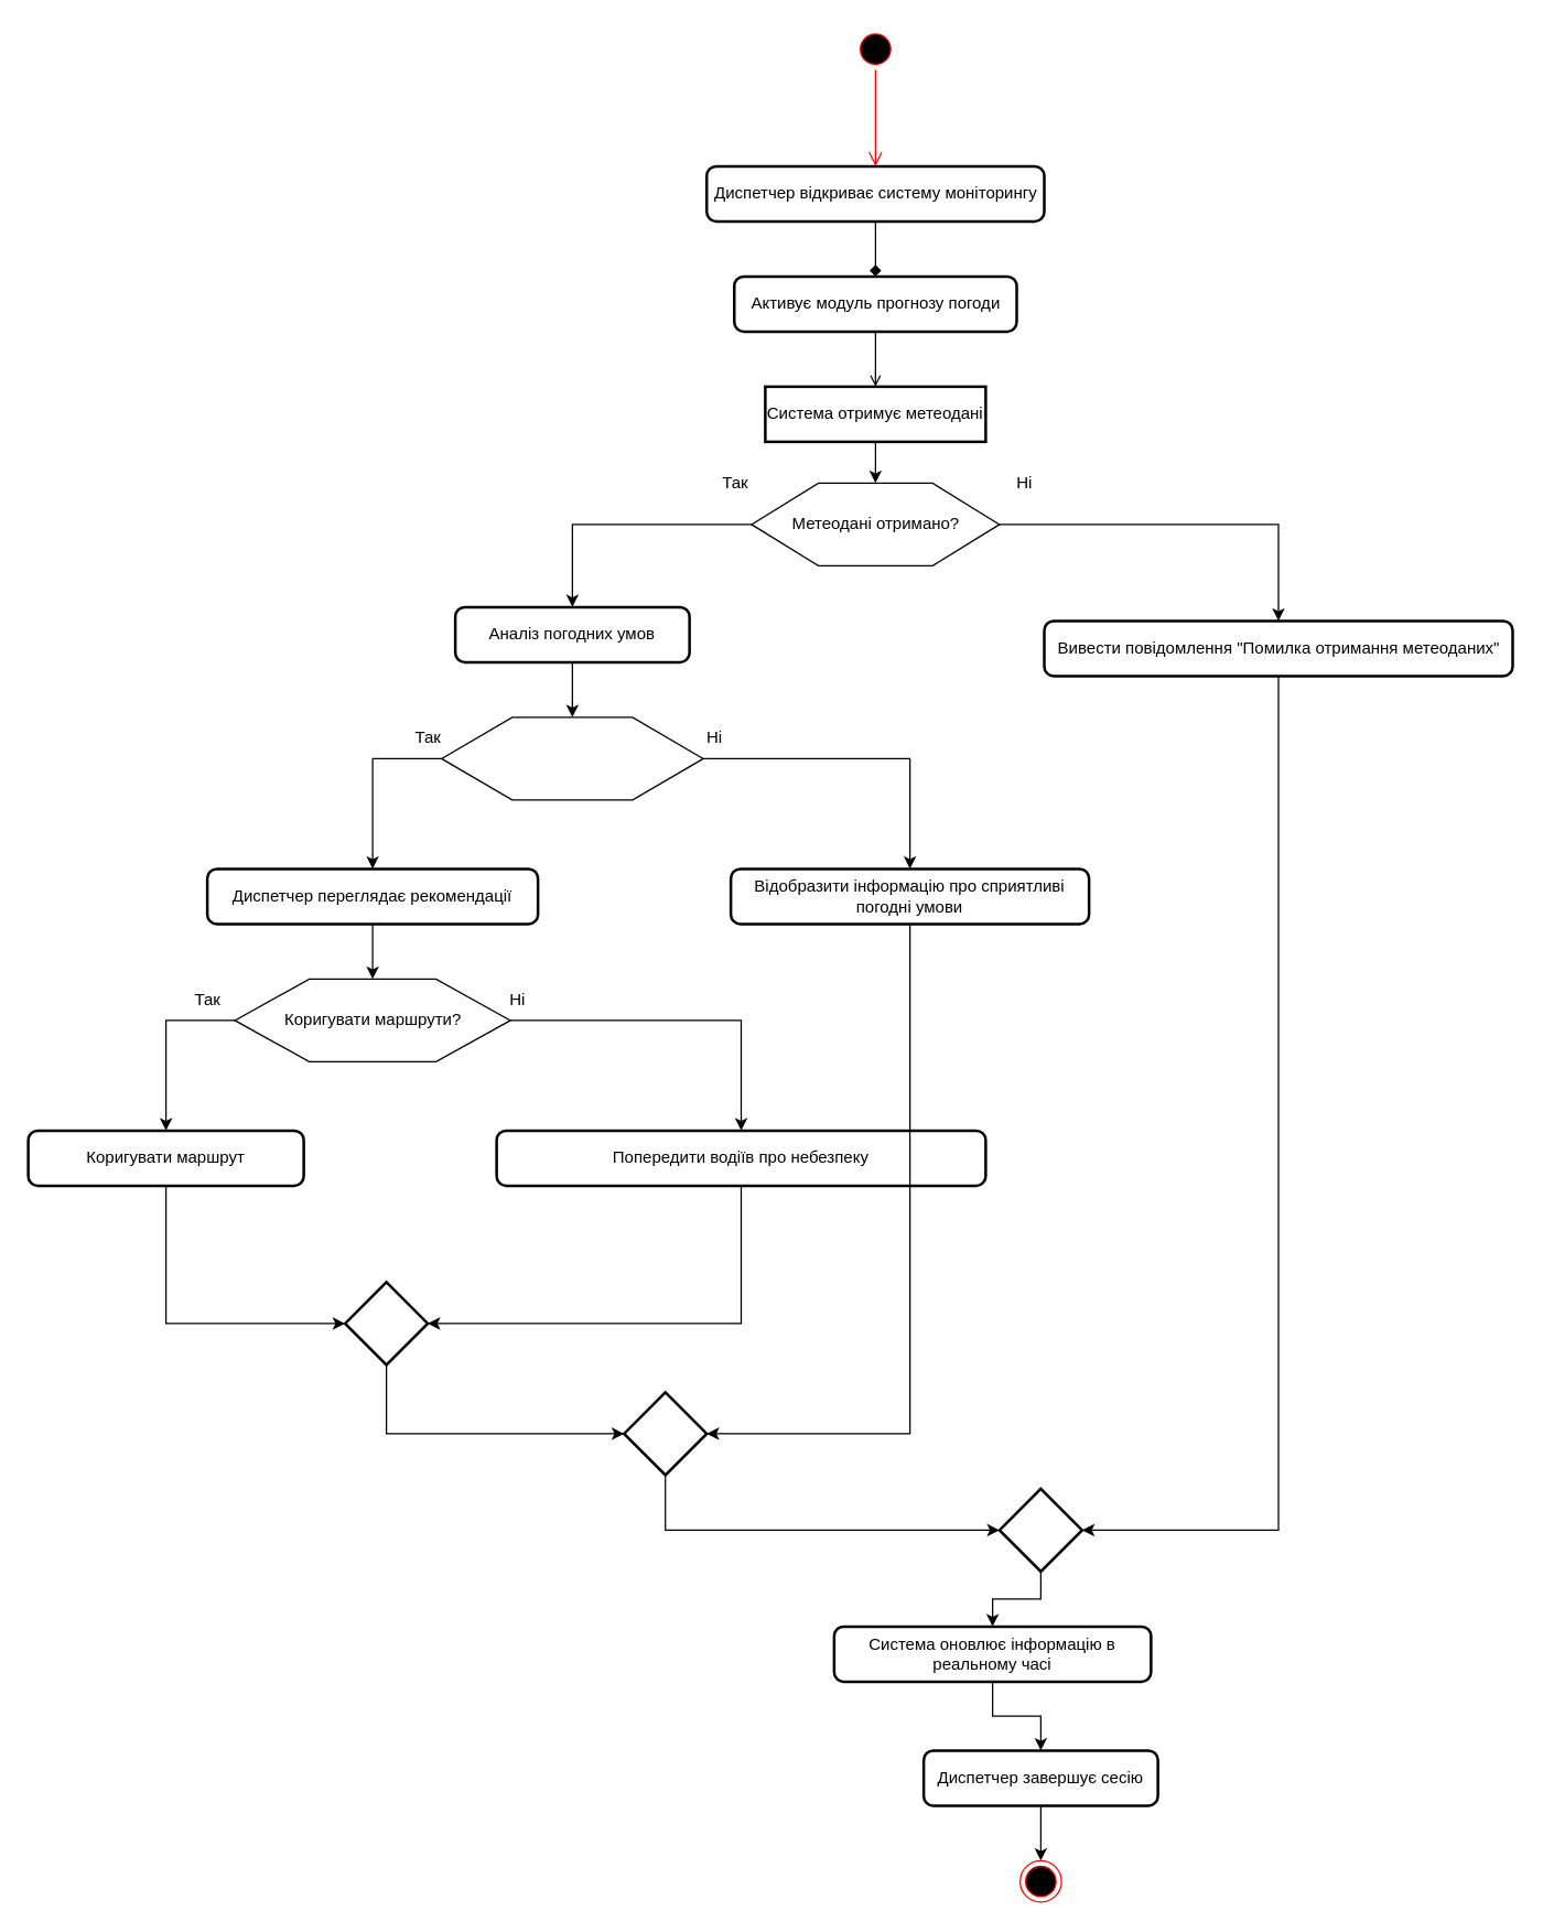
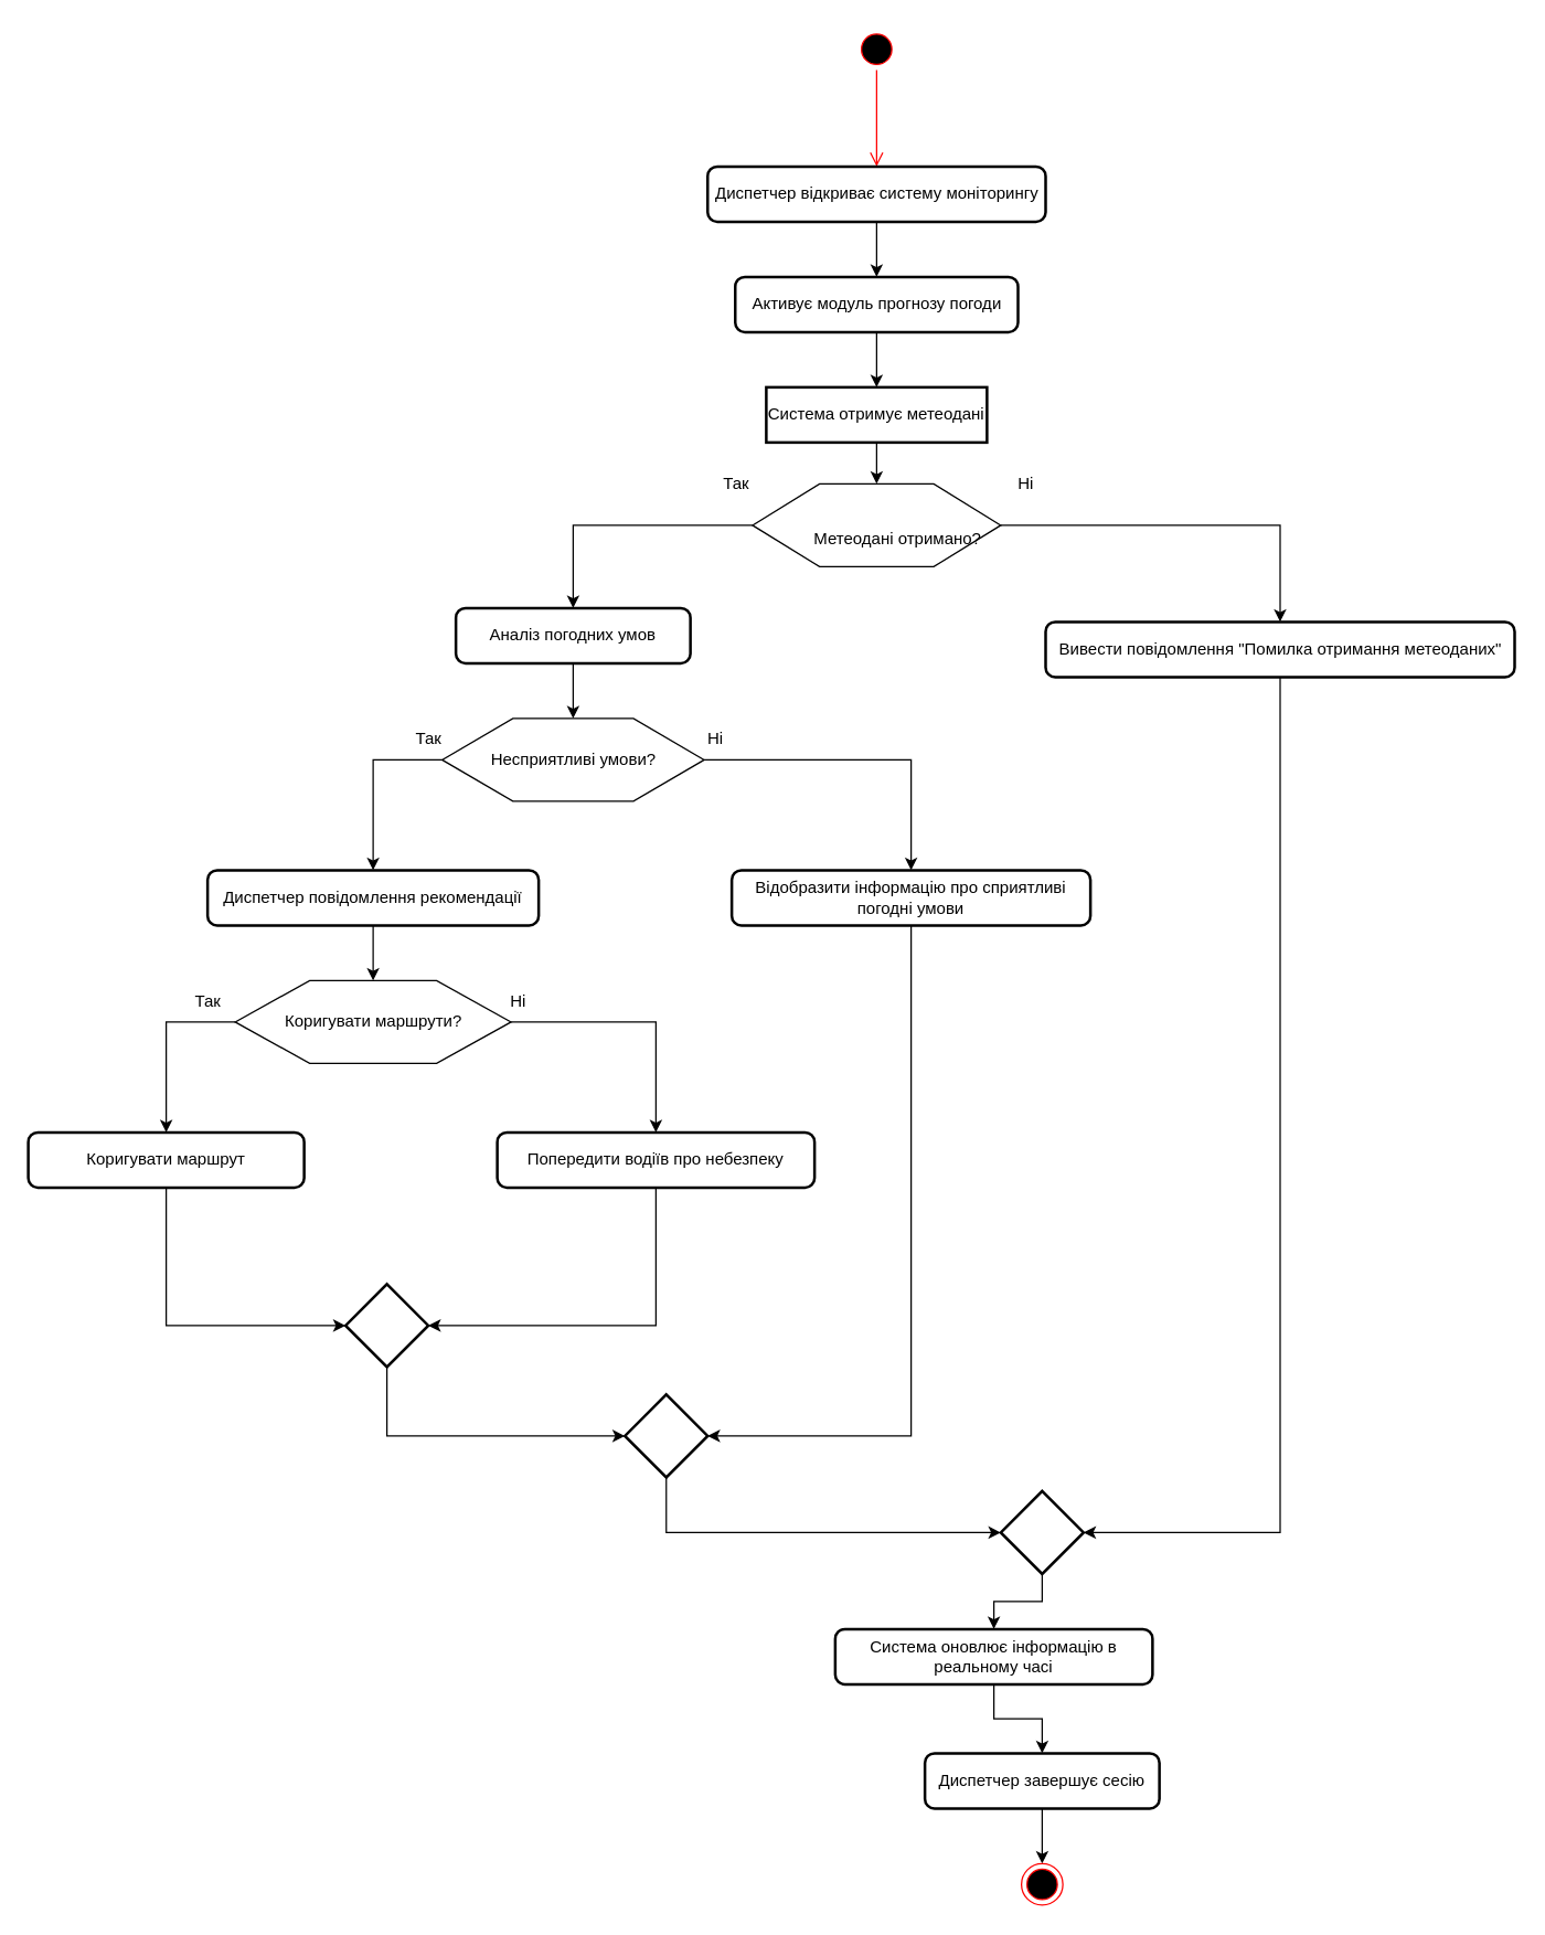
- <mxCell id="4" style="edgeStyle=orthogonalEdgeStyle;rounded=0;orthogonalLoop=1;jettySize=auto;html=1;exitX=0.5;exitY=1;exitDx=0;exitDy=0;entryX=0.5;entryY=0;entryDx=0;entryDy=0;endArrow=diamond;" edge="1" parent="1" source="5" target="7"><mxGeometry relative="1" as="geometry" /></mxCell>
+ <mxCell id="4" style="edgeStyle=orthogonalEdgeStyle;rounded=0;orthogonalLoop=1;jettySize=auto;html=1;exitX=0.5;exitY=1;exitDx=0;exitDy=0;entryX=0.5;entryY=0;entryDx=0;entryDy=0;" edge="1" parent="1" source="5" target="7"><mxGeometry relative="1" as="geometry" /></mxCell>
- <mxCell id="6" style="edgeStyle=orthogonalEdgeStyle;rounded=0;orthogonalLoop=1;jettySize=auto;html=1;exitX=0.5;exitY=1;exitDx=0;exitDy=0;endArrow=open;" edge="1" parent="1" source="7" target="9"><mxGeometry relative="1" as="geometry" /></mxCell>
+ <mxCell id="6" style="edgeStyle=orthogonalEdgeStyle;rounded=0;orthogonalLoop=1;jettySize=auto;html=1;exitX=0.5;exitY=1;exitDx=0;exitDy=0;" edge="1" parent="1" source="7" target="9"><mxGeometry relative="1" as="geometry" /></mxCell>
- <mxCell id="13" value="Метеодані отримано?" style="text;html=1;align=center;verticalAlign=middle;resizable=0;points=[];autosize=1;strokeColor=none;fillColor=none;" vertex="1" parent="1"><mxGeometry x="565" y="365" width="140" height="30" as="geometry" /></mxCell>
+ <mxCell id="13" value="Метеодані отримано?" style="text;html=1;align=center;verticalAlign=middle;resizable=0;points=[];autosize=1;strokeColor=none;fillColor=none;" vertex="1" parent="1"><mxGeometry x="580" y="375" width="140" height="30" as="geometry" /></mxCell>
+ <mxCell id="20" value="Несприятливі умови?" style="text;html=1;align=center;verticalAlign=middle;resizable=0;points=[];autosize=1;strokeColor=none;fillColor=none;" vertex="1" parent="1"><mxGeometry x="345" y="535" width="140" height="30" as="geometry" /></mxCell>
- <mxCell id="25" value="Диспетчер переглядає рекомендації" style="rounded=1;whiteSpace=wrap;html=1;absoluteArcSize=1;arcSize=14;strokeWidth=2;" vertex="1" parent="1"><mxGeometry x="150" y="630" width="240" height="40" as="geometry" /></mxCell>
+ <mxCell id="25" value="Диспетчер повідомлення рекомендації" style="rounded=1;whiteSpace=wrap;html=1;absoluteArcSize=1;arcSize=14;strokeWidth=2;" vertex="1" parent="1"><mxGeometry x="150" y="630" width="240" height="40" as="geometry" /></mxCell>
- <mxCell id="30" value="Попередити водіїв про небезпеку" style="rounded=1;whiteSpace=wrap;html=1;absoluteArcSize=1;arcSize=14;strokeWidth=2;" vertex="1" parent="1"><mxGeometry x="360" y="820" width="355" height="40" as="geometry" /></mxCell>
+ <mxCell id="30" value="Попередити водіїв про небезпеку" style="rounded=1;whiteSpace=wrap;html=1;absoluteArcSize=1;arcSize=14;strokeWidth=2;" vertex="1" parent="1"><mxGeometry x="360" y="820" width="230" height="40" as="geometry" /></mxCell>
